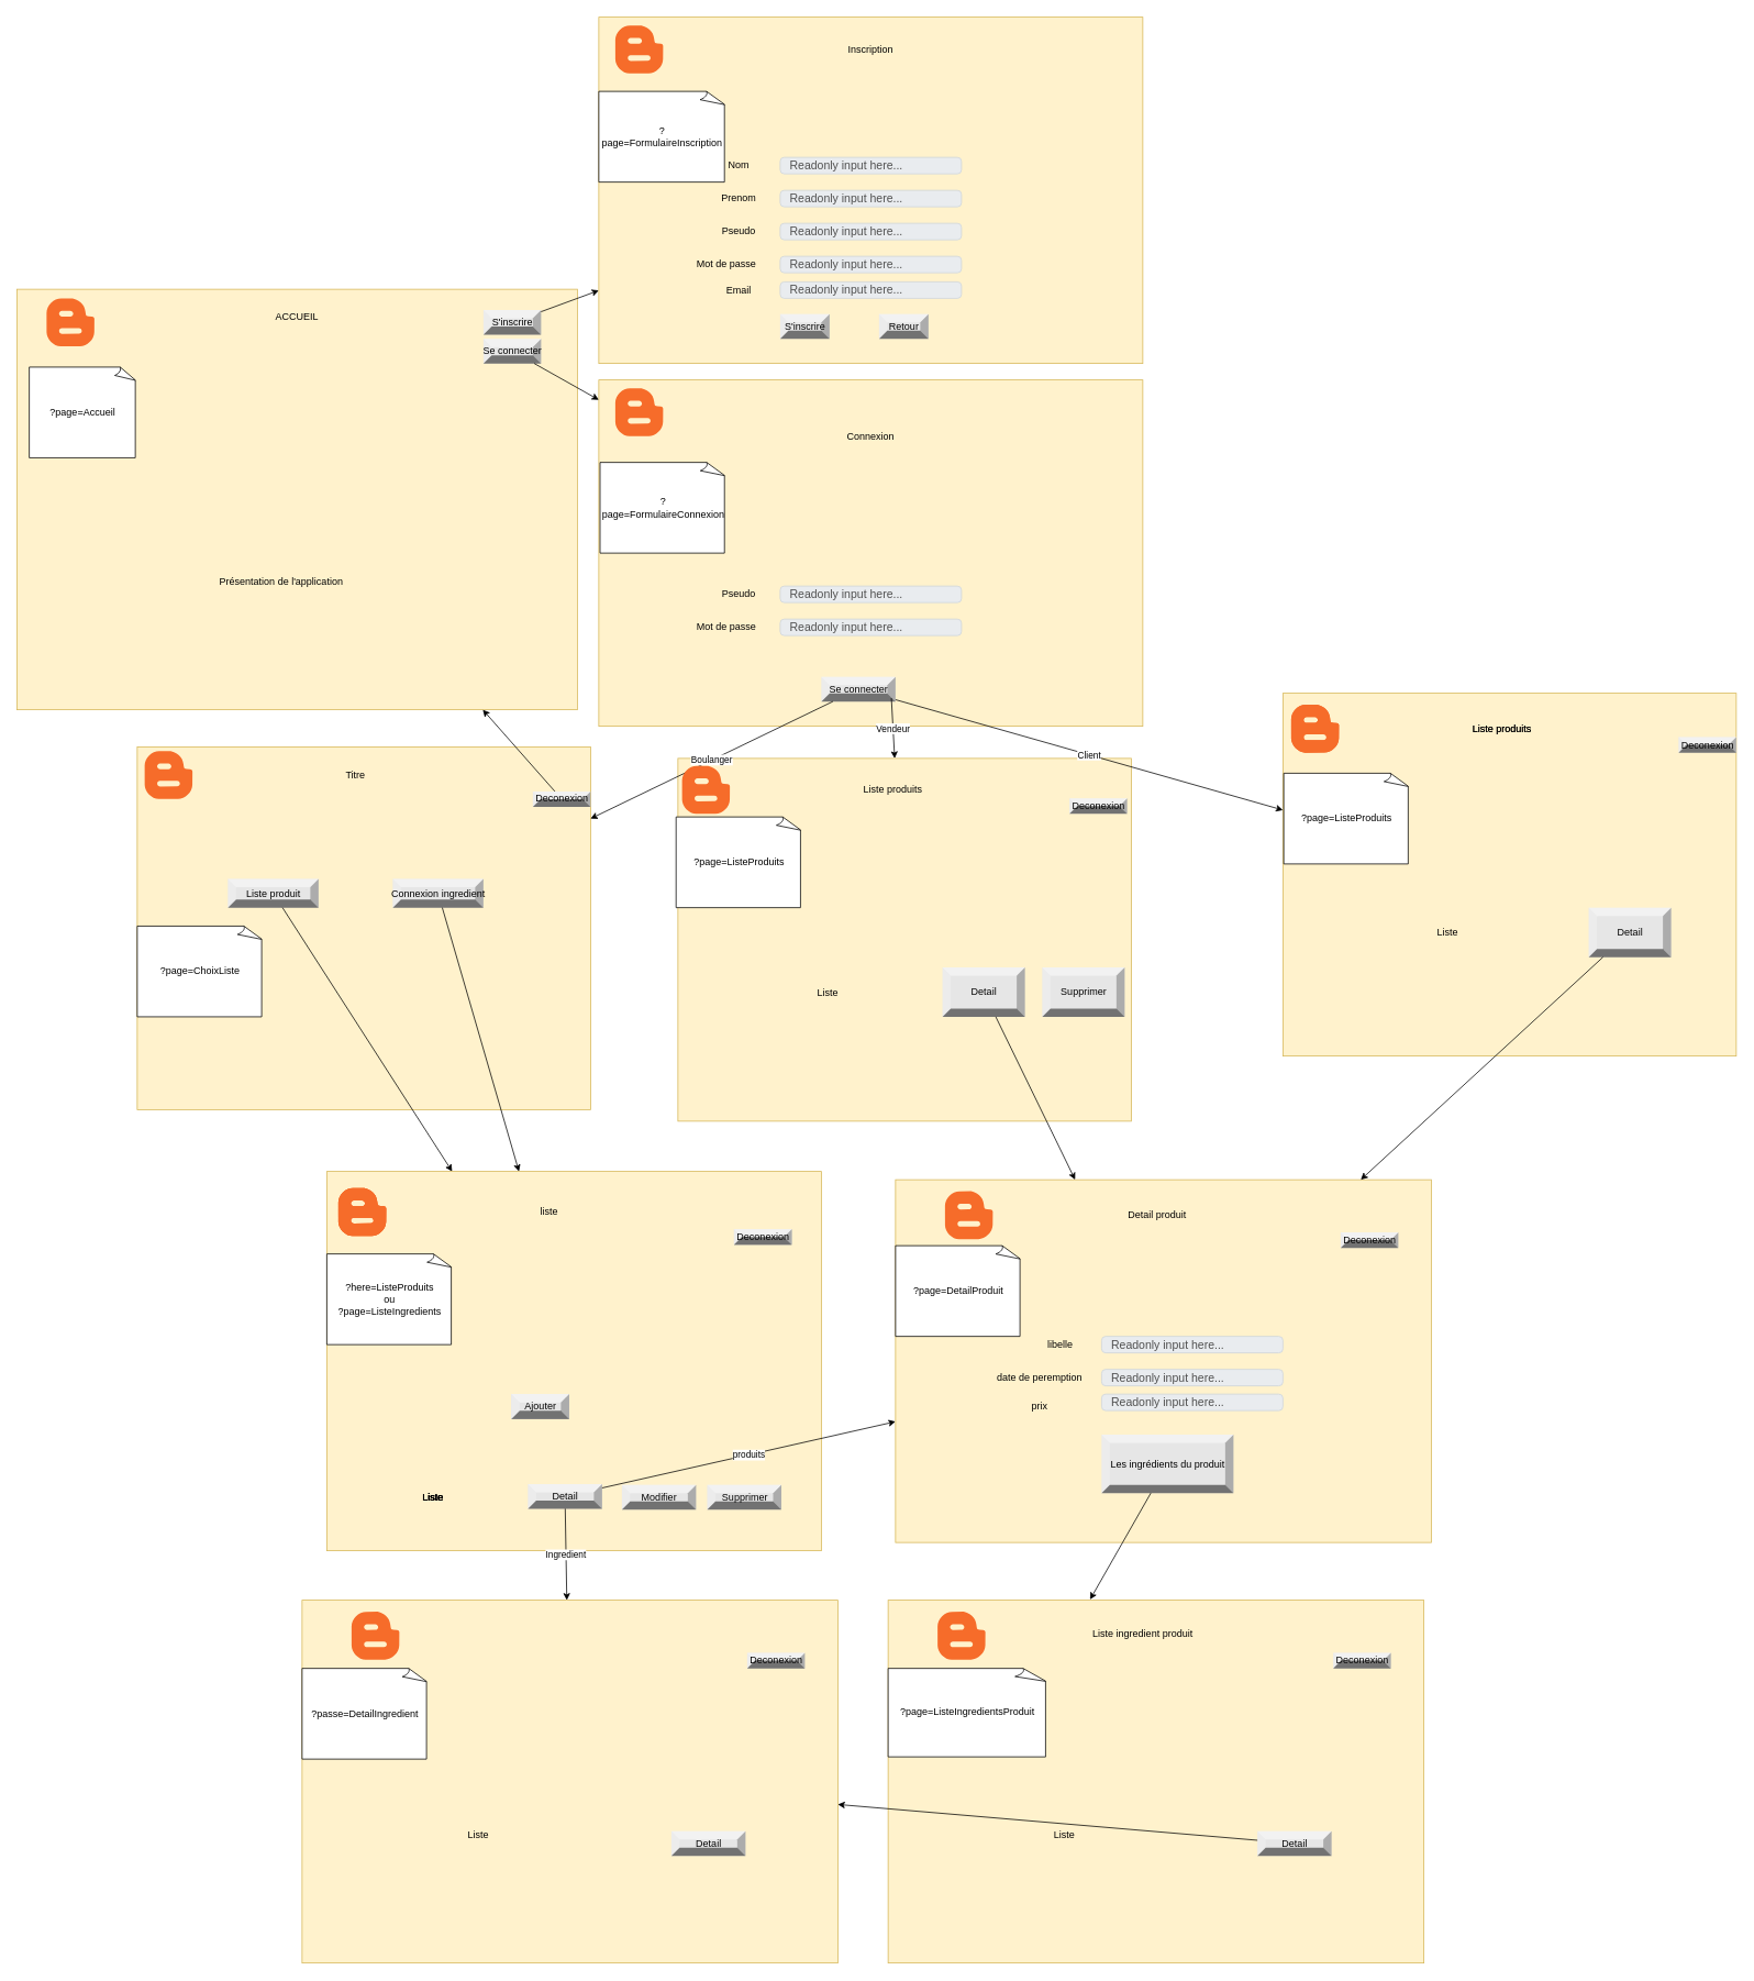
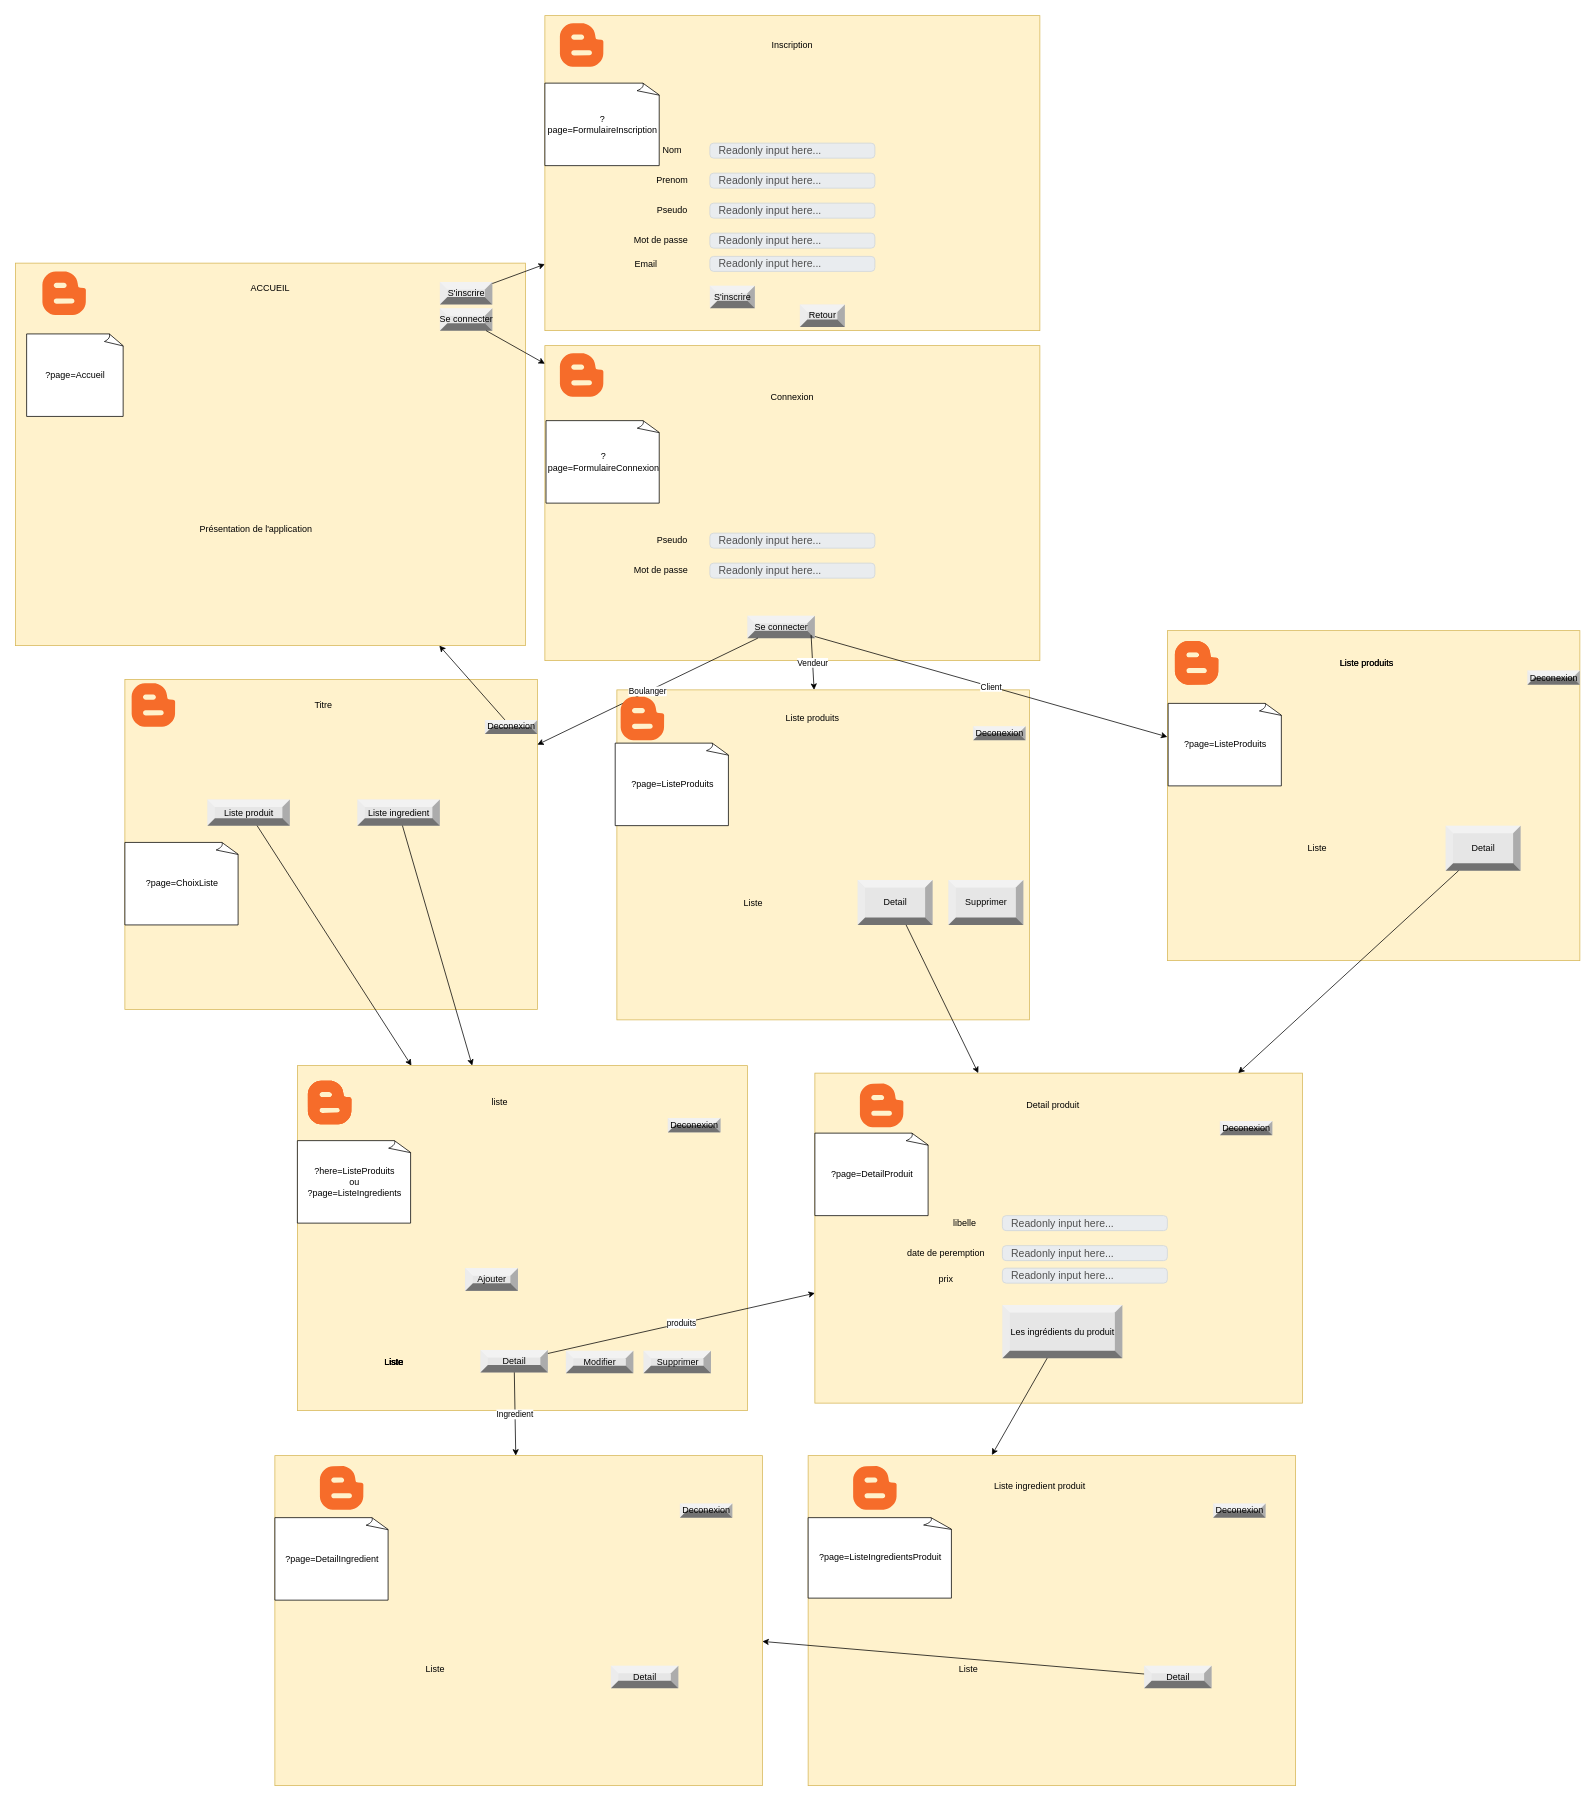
- <mxCell id="19" value="Email" style="text;html=1;strokeColor=none;fillColor=none;align=center;verticalAlign=middle;whiteSpace=wrap;rounded=0;" vertex="1" parent="1"><mxGeometry x="876" y="341" width="40" height="20" as="geometry" /></mxCell>
+ <mxCell id="19" value="Email" style="text;html=1;strokeColor=none;fillColor=none;align=center;verticalAlign=middle;whiteSpace=wrap;rounded=0;" vertex="1" parent="1"><mxGeometry x="841" y="341" width="40" height="20" as="geometry" /></mxCell>
- <mxCell id="37" value="&lt;div&gt;Retour&lt;/div&gt;" style="labelPosition=center;verticalLabelPosition=middle;align=center;html=1;shape=mxgraph.basic.shaded_button;dx=10;fillColor=#E6E6E6;strokeColor=none;" vertex="1" parent="1"><mxGeometry x="1066" y="380" width="60" height="30" as="geometry" /></mxCell>
+ <mxCell id="37" value="&lt;div&gt;Retour&lt;/div&gt;" style="labelPosition=center;verticalLabelPosition=middle;align=center;html=1;shape=mxgraph.basic.shaded_button;dx=10;fillColor=#E6E6E6;strokeColor=none;" vertex="1" parent="1"><mxGeometry x="1066" y="405" width="60" height="30" as="geometry" /></mxCell>
- <mxCell id="50" value="&lt;div&gt;Connexion ingredient&lt;br&gt;&lt;/div&gt;" style="labelPosition=center;verticalLabelPosition=middle;align=center;html=1;shape=mxgraph.basic.shaded_button;dx=10;fillColor=#E6E6E6;strokeColor=none;" vertex="1" parent="1"><mxGeometry x="476" y="1065" width="110" height="35" as="geometry" /></mxCell>
+ <mxCell id="50" value="&lt;div&gt;Liste ingredient&lt;br&gt;&lt;/div&gt;" style="labelPosition=center;verticalLabelPosition=middle;align=center;html=1;shape=mxgraph.basic.shaded_button;dx=10;fillColor=#E6E6E6;strokeColor=none;" vertex="1" parent="1"><mxGeometry x="476" y="1065" width="110" height="35" as="geometry" /></mxCell>
- <mxCell id="141" value="&lt;div&gt;?passe=DetailIngredient&lt;/div&gt;" style="whiteSpace=wrap;html=1;shape=mxgraph.basic.document" vertex="1" parent="1"><mxGeometry x="366" y="2022.7" width="152.5" height="110" as="geometry" /></mxCell>
+ <mxCell id="141" value="&lt;div&gt;?page=DetailIngredient&lt;/div&gt;" style="whiteSpace=wrap;html=1;shape=mxgraph.basic.document" vertex="1" parent="1"><mxGeometry x="366" y="2022.7" width="152.5" height="110" as="geometry" /></mxCell>
